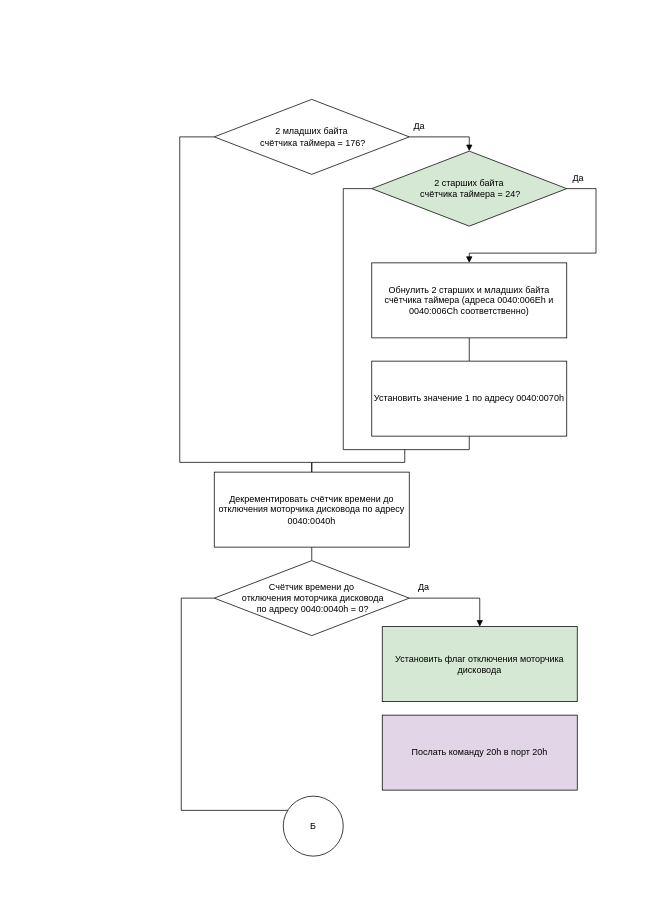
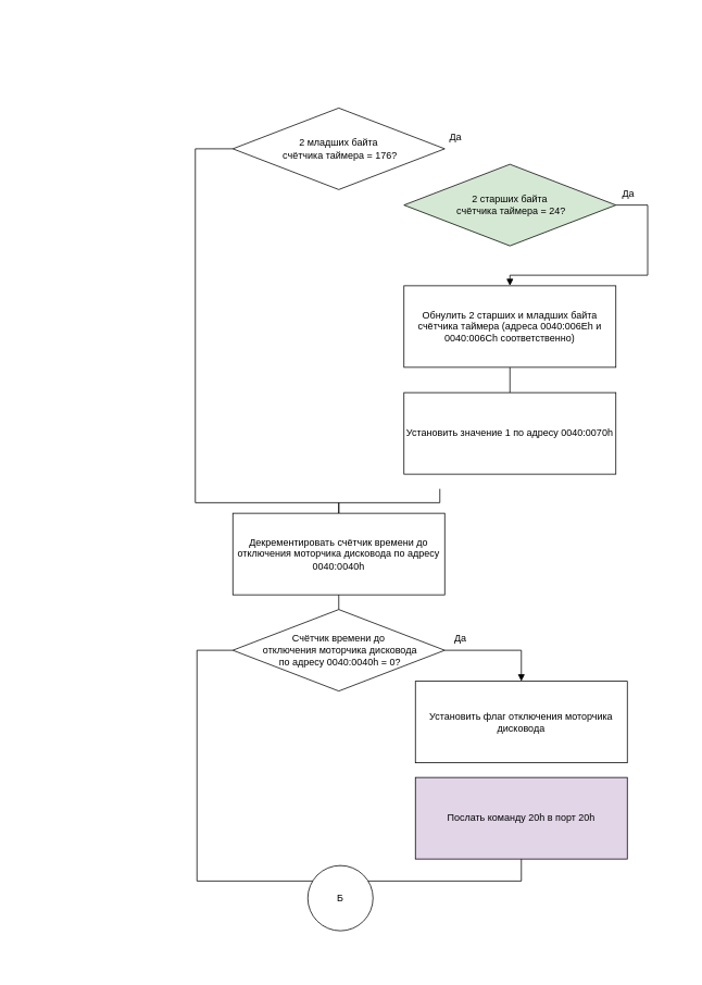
- <mxCell id="3" style="edgeStyle=none;html=1;exitX=1;exitY=0.5;exitDx=0;exitDy=0;entryX=0.5;entryY=0;entryDx=0;entryDy=0;rounded=0;endArrow=block;endFill=1;" parent="1" source="5" target="8" edge="1"><mxGeometry relative="1" as="geometry"><Array as="points"><mxPoint x="625" y="182" /></Array></mxGeometry></mxCell>
- <mxCell id="7" style="edgeStyle=none;rounded=0;html=1;exitX=0;exitY=0.5;exitDx=0;exitDy=0;entryX=0.5;entryY=1;entryDx=0;entryDy=0;endArrow=none;endFill=0;" parent="1" source="8" target="11" edge="1"><mxGeometry relative="1" as="geometry"><Array as="points"><mxPoint x="457" y="251" /><mxPoint x="457" y="599" /><mxPoint x="625" y="599" /></Array></mxGeometry></mxCell>
- <mxCell id="18" value="Установить флаг отключения моторчика дисковода" style="rounded=0;whiteSpace=wrap;html=1;rotation=0;fillColor=#d5e8d4;" parent="1" vertex="1"><mxGeometry x="509" y="835" width="260" height="100" as="geometry" /></mxCell>
+ <mxCell id="18" value="Установить флаг отключения моторчика дисковода" style="rounded=0;whiteSpace=wrap;html=1;rotation=0;" parent="1" vertex="1"><mxGeometry x="509" y="835" width="260" height="100" as="geometry" /></mxCell>
+ <mxCell id="19" style="edgeStyle=none;rounded=0;html=1;exitX=0.5;exitY=1;exitDx=0;exitDy=0;endArrow=none;endFill=0;entryX=0.5;entryY=0;entryDx=0;entryDy=0;" parent="1" source="20" edge="1" target="21"><mxGeometry relative="1" as="geometry"><mxPoint x="418" y="1096" as="targetPoint" /><Array as="points"><mxPoint x="639" y="1080" /><mxPoint x="418" y="1080" /></Array></mxGeometry></mxCell>
